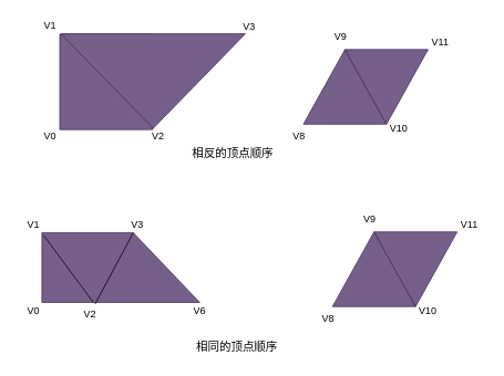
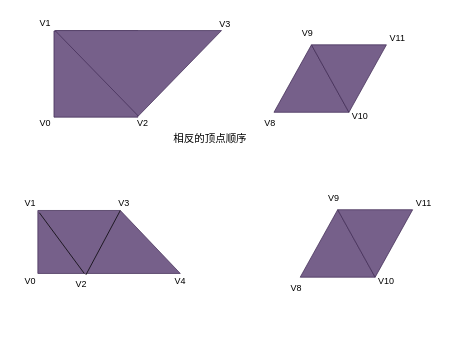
- <mxCell id="25" value="V6" style="text;html=1;strokeColor=none;fillColor=none;align=center;verticalAlign=middle;whiteSpace=wrap;rounded=0;" vertex="1" parent="1"><mxGeometry x="220" y="364" width="40" height="20" as="geometry" /></mxCell>
+ <mxCell id="25" value="V4" style="text;html=1;strokeColor=none;fillColor=none;align=center;verticalAlign=middle;whiteSpace=wrap;rounded=0;" vertex="1" parent="1"><mxGeometry x="220" y="364" width="40" height="20" as="geometry" /></mxCell>
- <mxCell id="28" value="&lt;font style=&quot;font-size: 14px&quot;&gt;相同的顶点顺序&lt;/font&gt;" style="text;html=1;strokeColor=none;fillColor=none;align=center;verticalAlign=middle;whiteSpace=wrap;rounded=0;" vertex="1" parent="1"><mxGeometry x="195" y="405" width="180" height="26" as="geometry" /></mxCell>
